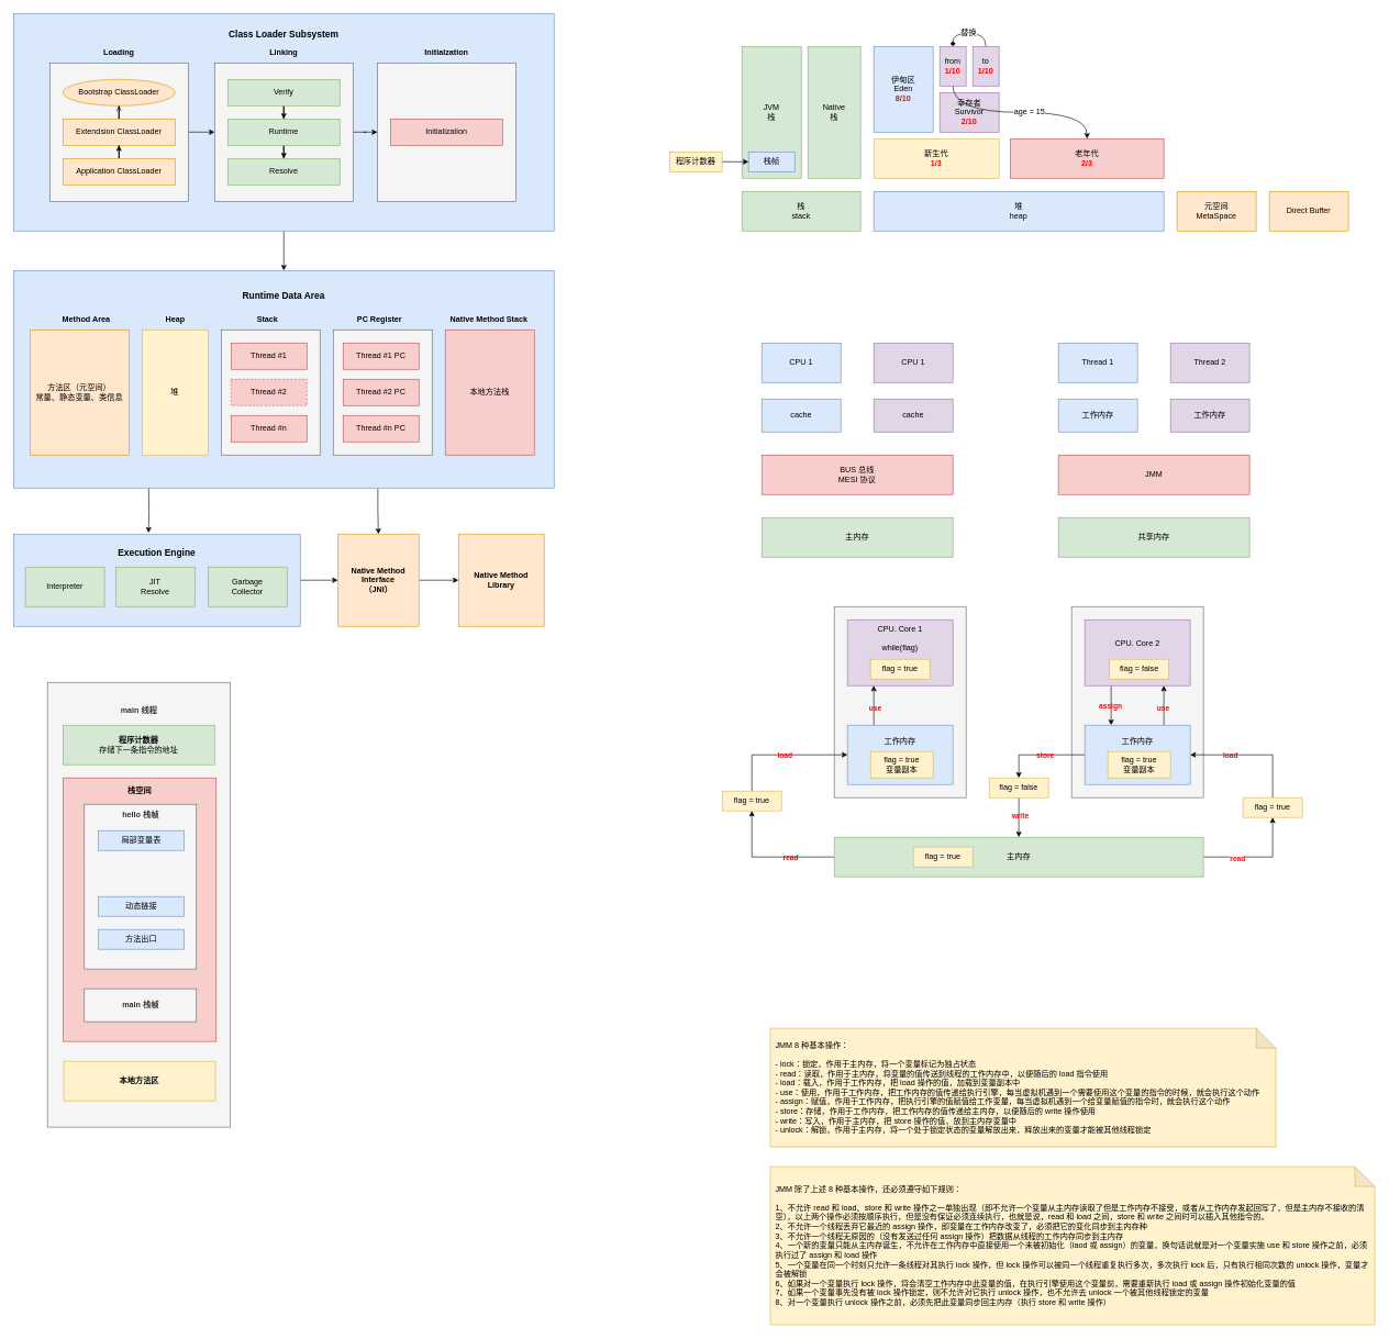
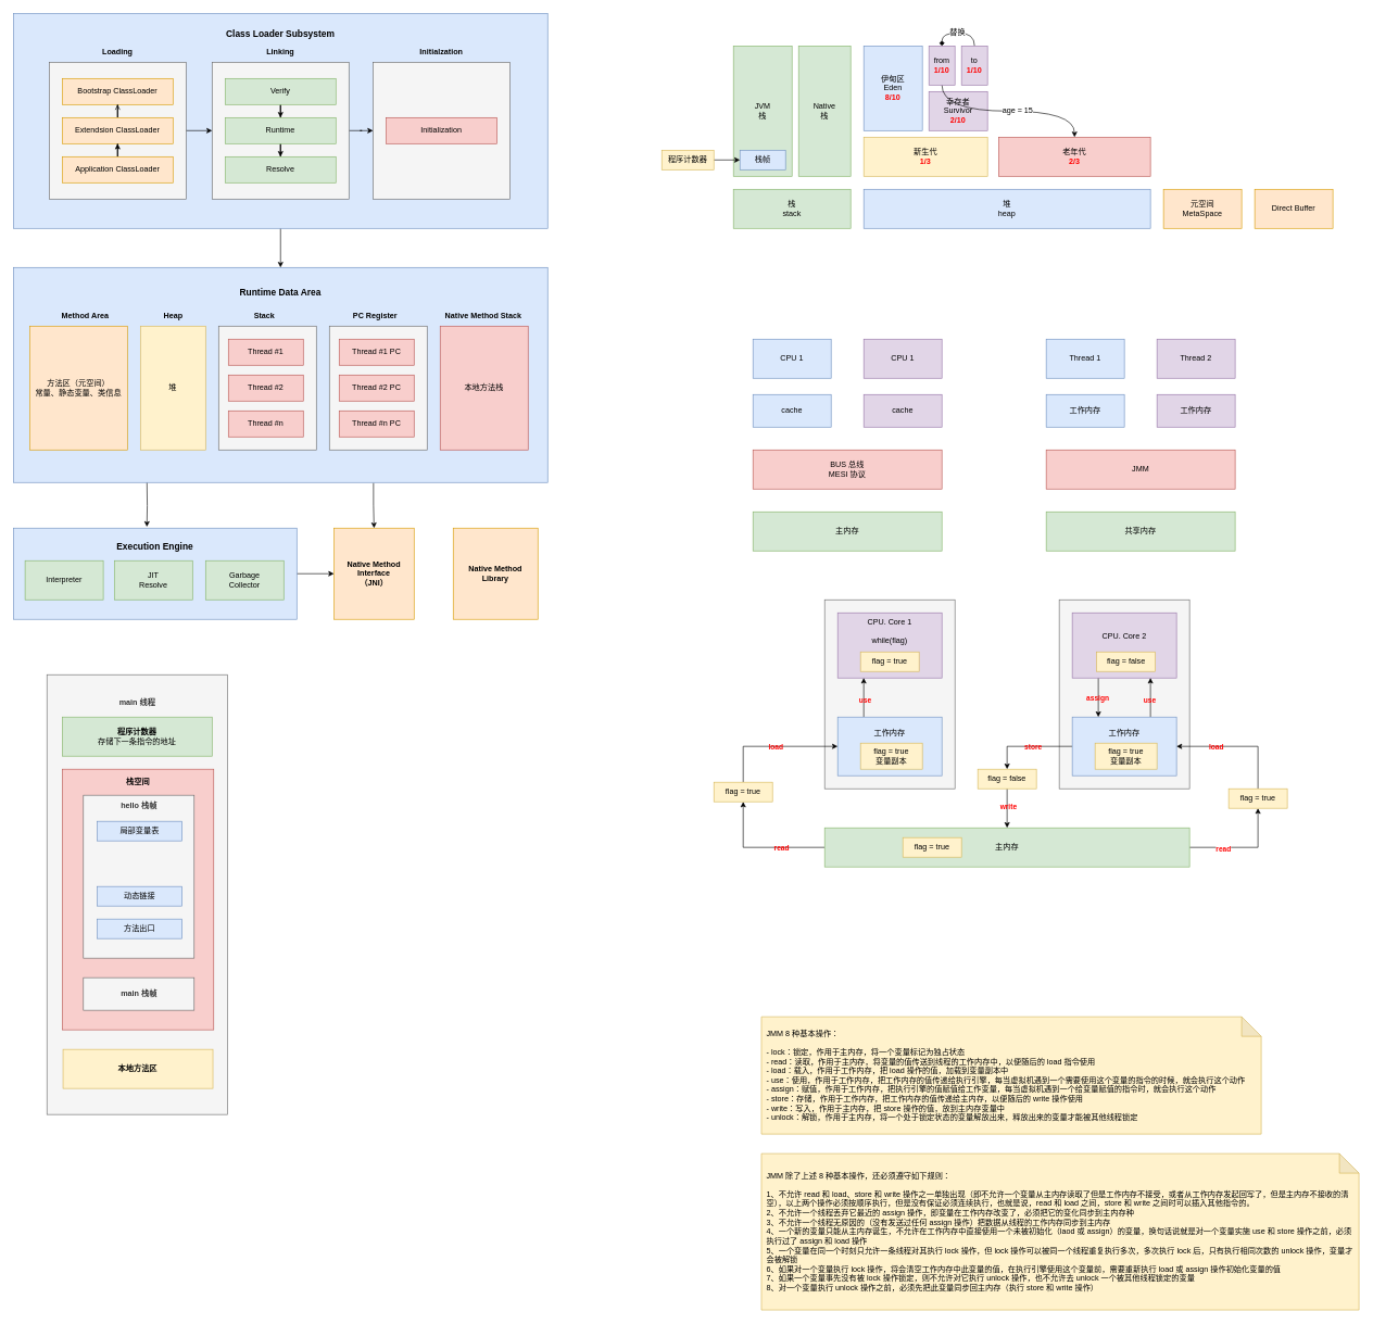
- <mxCell id="84" value="Bootstrap ClassLoader" style="ellipse;whiteSpace=wrap;html=1;labelBackgroundColor=none;fontSize=12;fillColor=#ffe6cc;strokeColor=#d79b00;" vertex="1" parent="1"><mxGeometry x="95" y="120" width="170" height="40" as="geometry" /></mxCell>
+ <mxCell id="84" value="Bootstrap ClassLoader" style="rounded=0;whiteSpace=wrap;html=1;labelBackgroundColor=none;fontSize=12;fillColor=#ffe6cc;strokeColor=#d79b00;" vertex="1" parent="1"><mxGeometry x="95" y="120" width="170" height="40" as="geometry" /></mxCell>
- <mxCell id="103" value="Thread #2" style="rounded=0;whiteSpace=wrap;html=1;shadow=0;labelBackgroundColor=none;fontSize=12;fillColor=#f8cecc;strokeColor=#b85450;dashed=1;" vertex="1" parent="1"><mxGeometry x="350" y="575" width="115" height="40" as="geometry" /></mxCell>
+ <mxCell id="103" value="Thread #2" style="rounded=0;whiteSpace=wrap;html=1;shadow=0;labelBackgroundColor=none;fontSize=12;fillColor=#f8cecc;strokeColor=#b85450;" vertex="1" parent="1"><mxGeometry x="350" y="575" width="115" height="40" as="geometry" /></mxCell>
- <mxCell id="115" style="edgeStyle=orthogonalEdgeStyle;rounded=0;orthogonalLoop=1;jettySize=auto;html=1;exitX=1;exitY=0.5;exitDx=0;exitDy=0;entryX=0;entryY=0.5;entryDx=0;entryDy=0;fontSize=12;fontColor=#000000;" edge="1" parent="1" source="116" target="117"><mxGeometry relative="1" as="geometry" /></mxCell>
